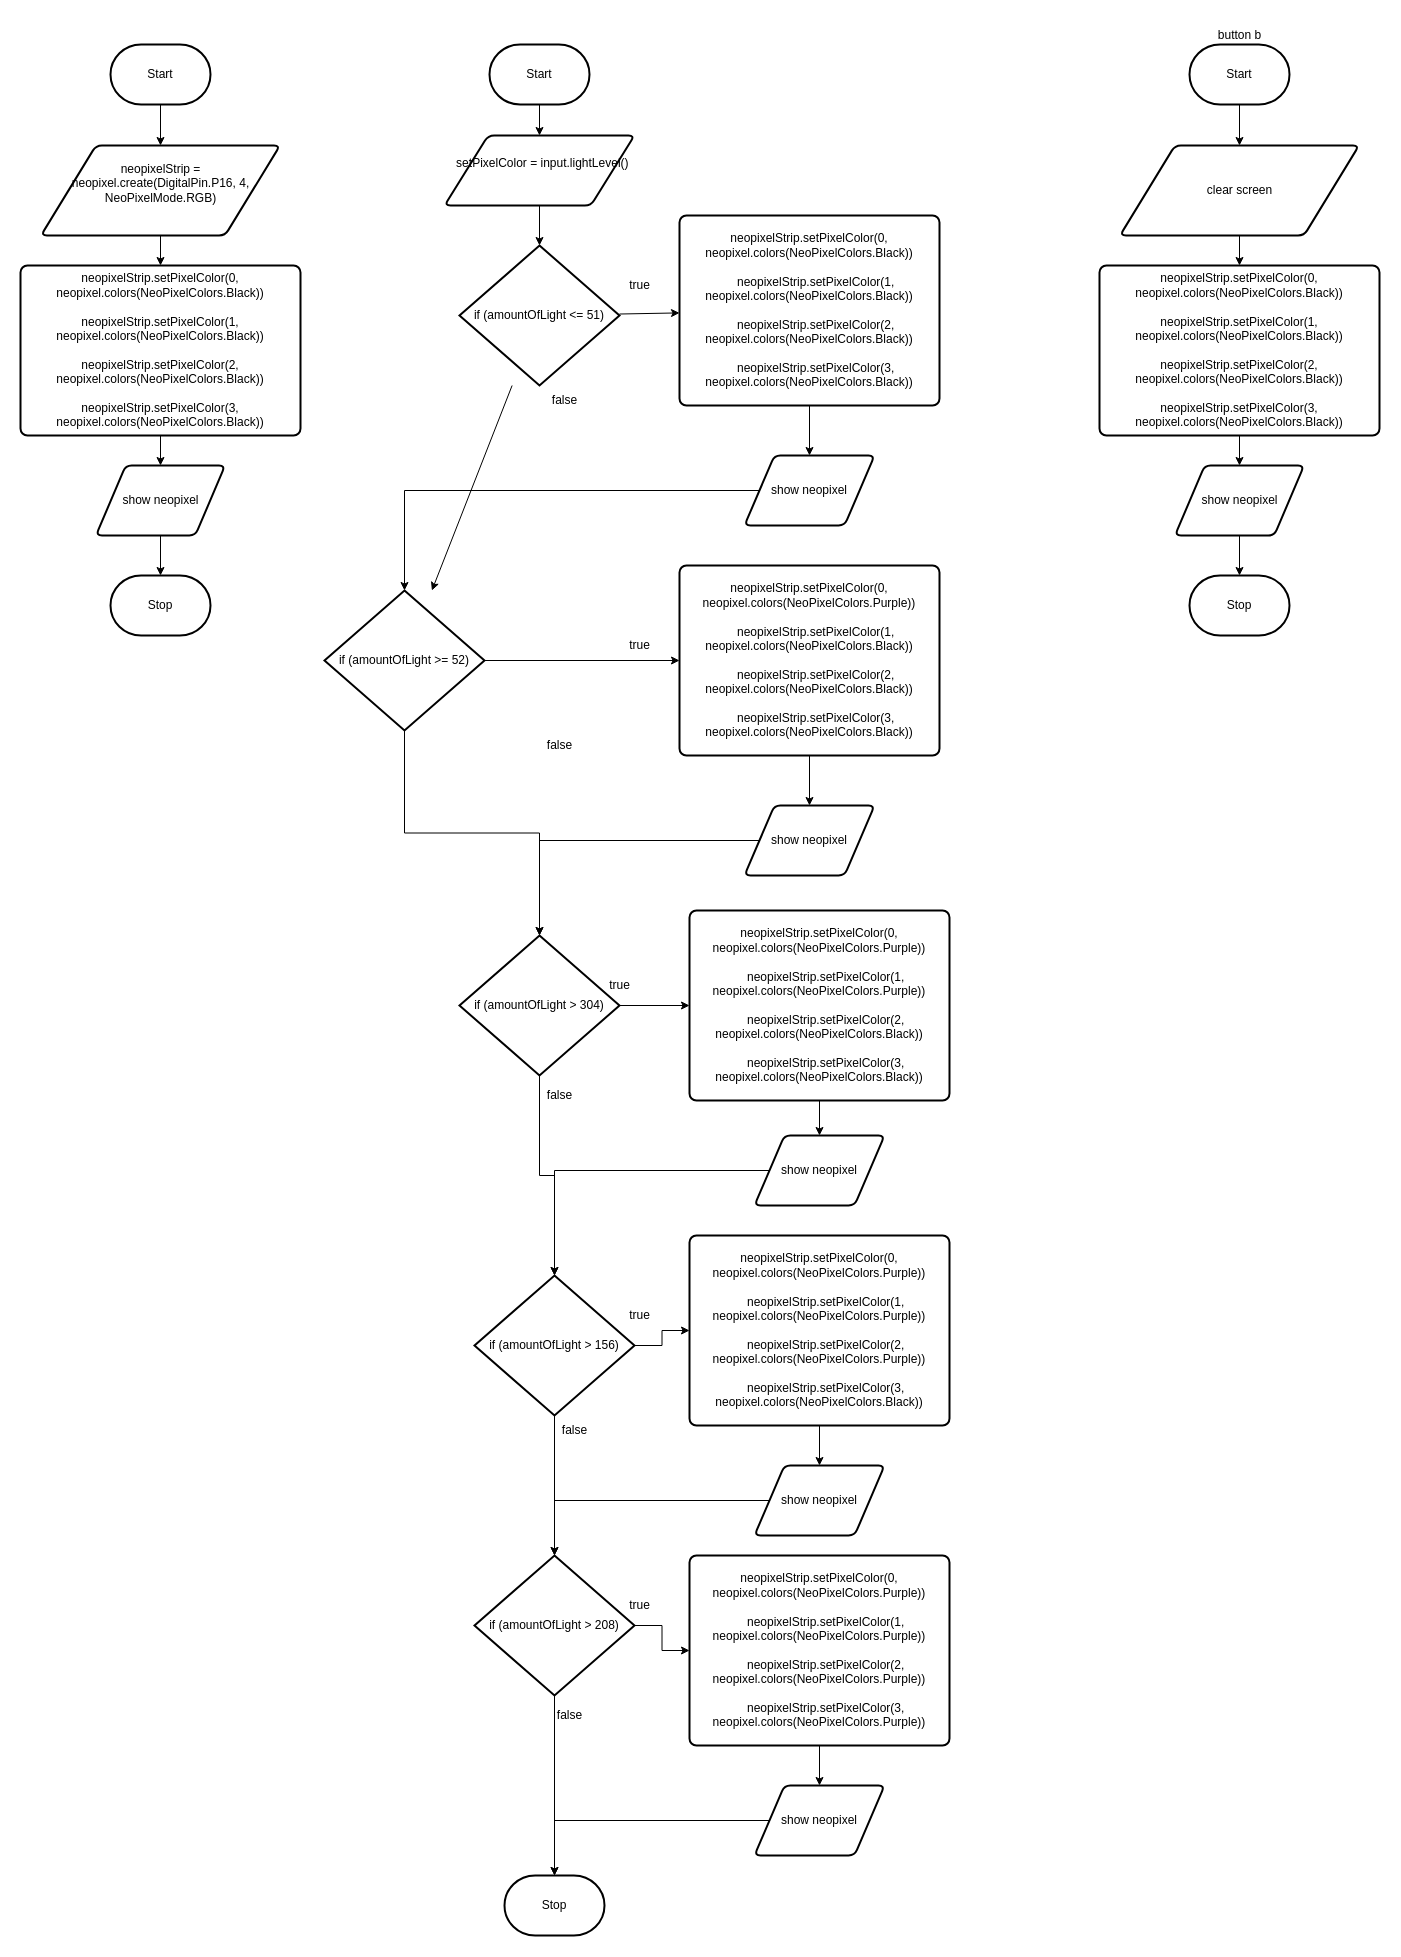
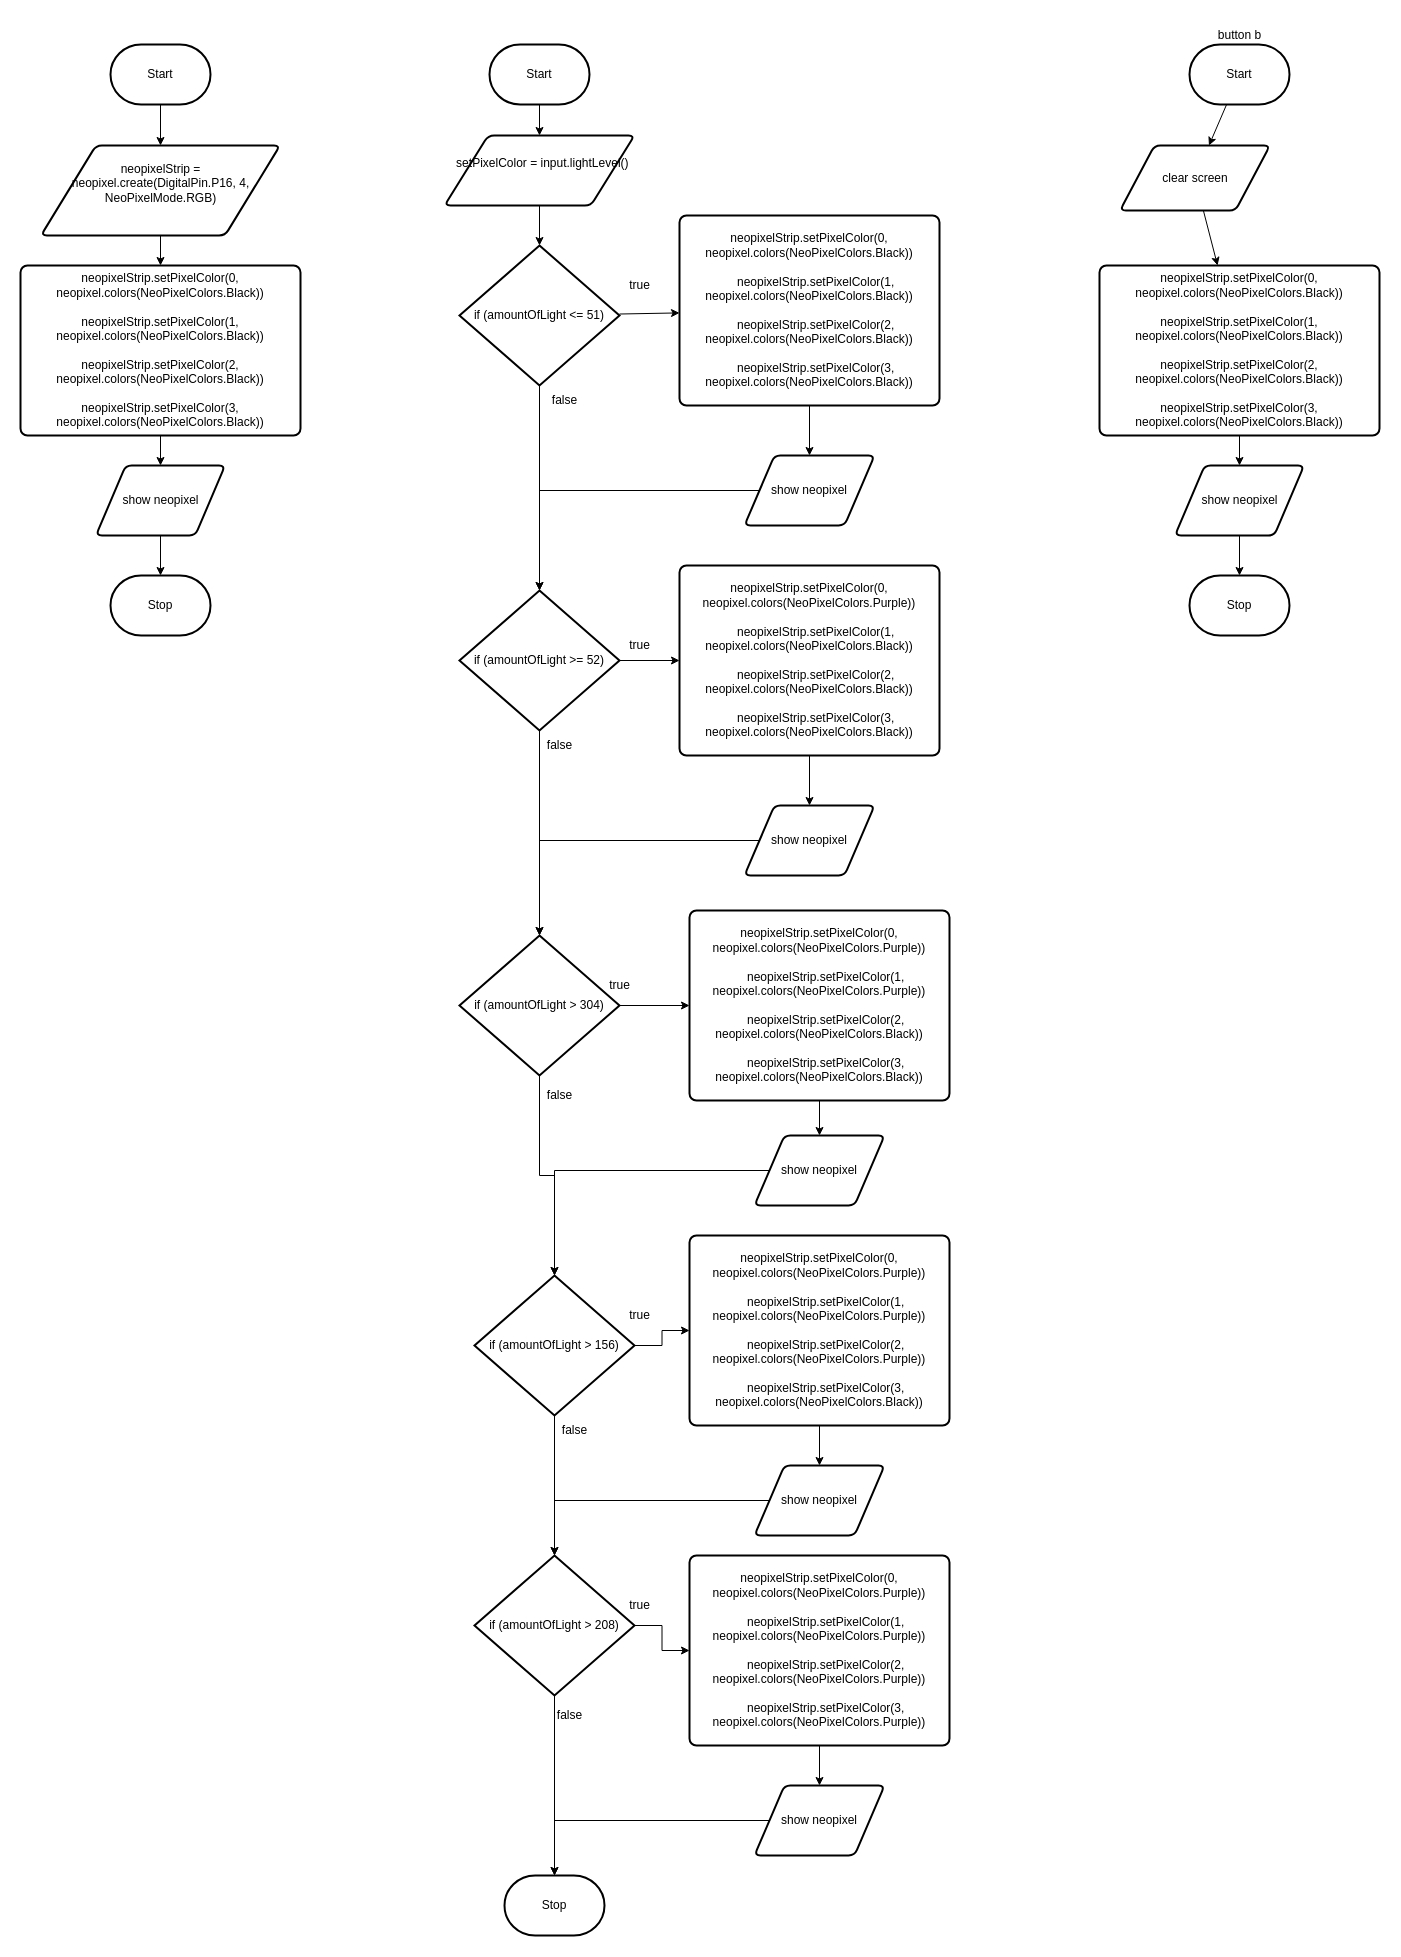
- <mxCell id="65" value="&lt;div class=&quot;custom-cursor-default-hover&quot;&gt;clear screen&lt;/div&gt;" style="shape=parallelogram;html=1;strokeWidth=2;perimeter=parallelogramPerimeter;whiteSpace=wrap;rounded=1;arcSize=12;size=0.23;" vertex="1" parent="1"><mxGeometry x="1119.5" y="145" width="239" height="90" as="geometry" /></mxCell>
+ <mxCell id="65" value="&lt;div class=&quot;custom-cursor-default-hover&quot;&gt;clear screen&lt;/div&gt;" style="shape=parallelogram;html=1;strokeWidth=2;perimeter=parallelogramPerimeter;whiteSpace=wrap;rounded=1;arcSize=12;size=0.23;" vertex="1" parent="1"><mxGeometry x="1119.5" y="145" width="150" height="65" as="geometry" /></mxCell>
- <mxCell id="24" value="if (amountOfLight &amp;gt;= 52)" style="strokeWidth=2;html=1;shape=mxgraph.flowchart.decision;whiteSpace=wrap;" parent="1" vertex="1"><mxGeometry x="324" y="590" width="160" height="140" as="geometry" /></mxCell>
+ <mxCell id="24" value="if (amountOfLight &amp;gt;= 52)" style="strokeWidth=2;html=1;shape=mxgraph.flowchart.decision;whiteSpace=wrap;" parent="1" vertex="1"><mxGeometry x="459" y="590" width="160" height="140" as="geometry" /></mxCell>
